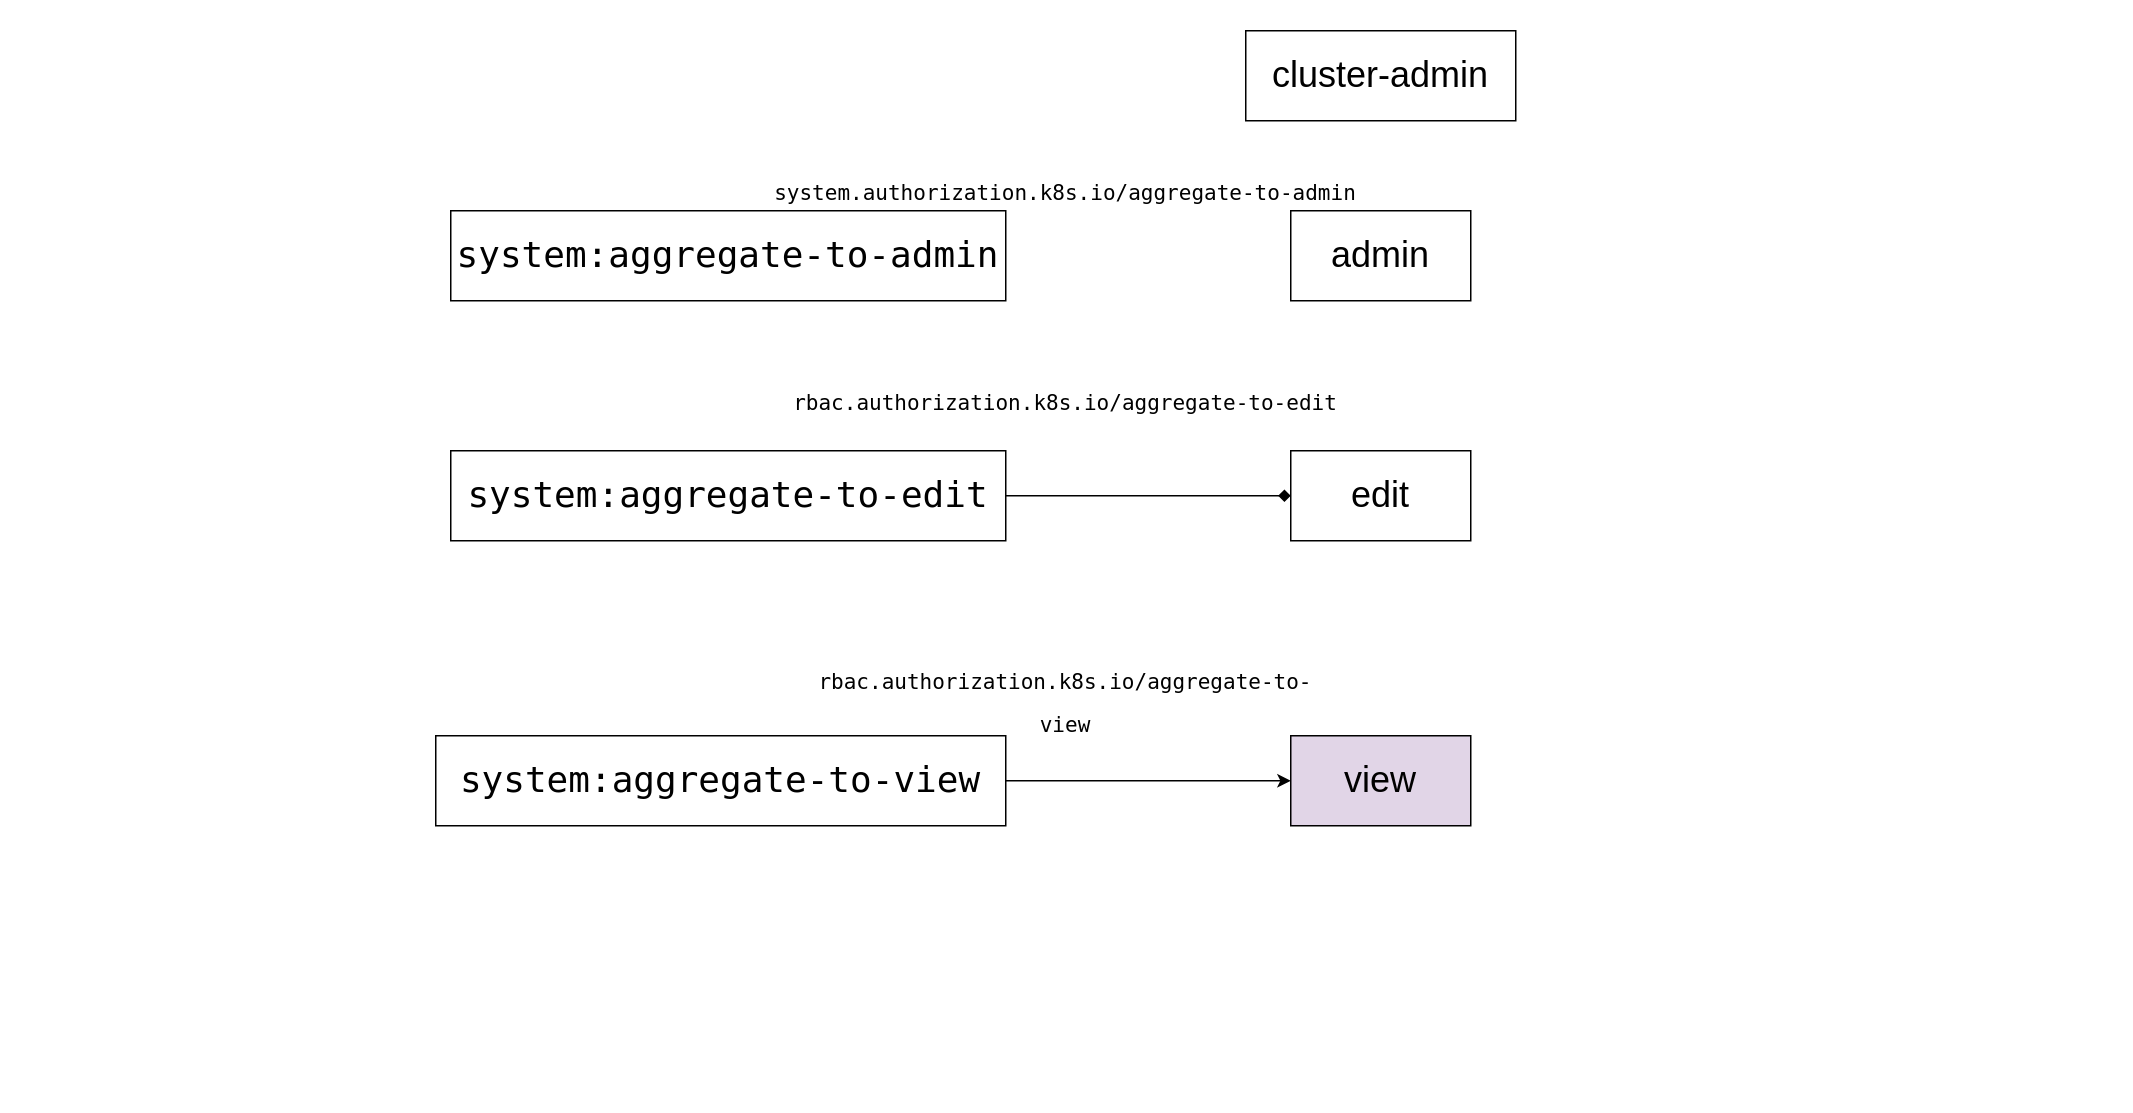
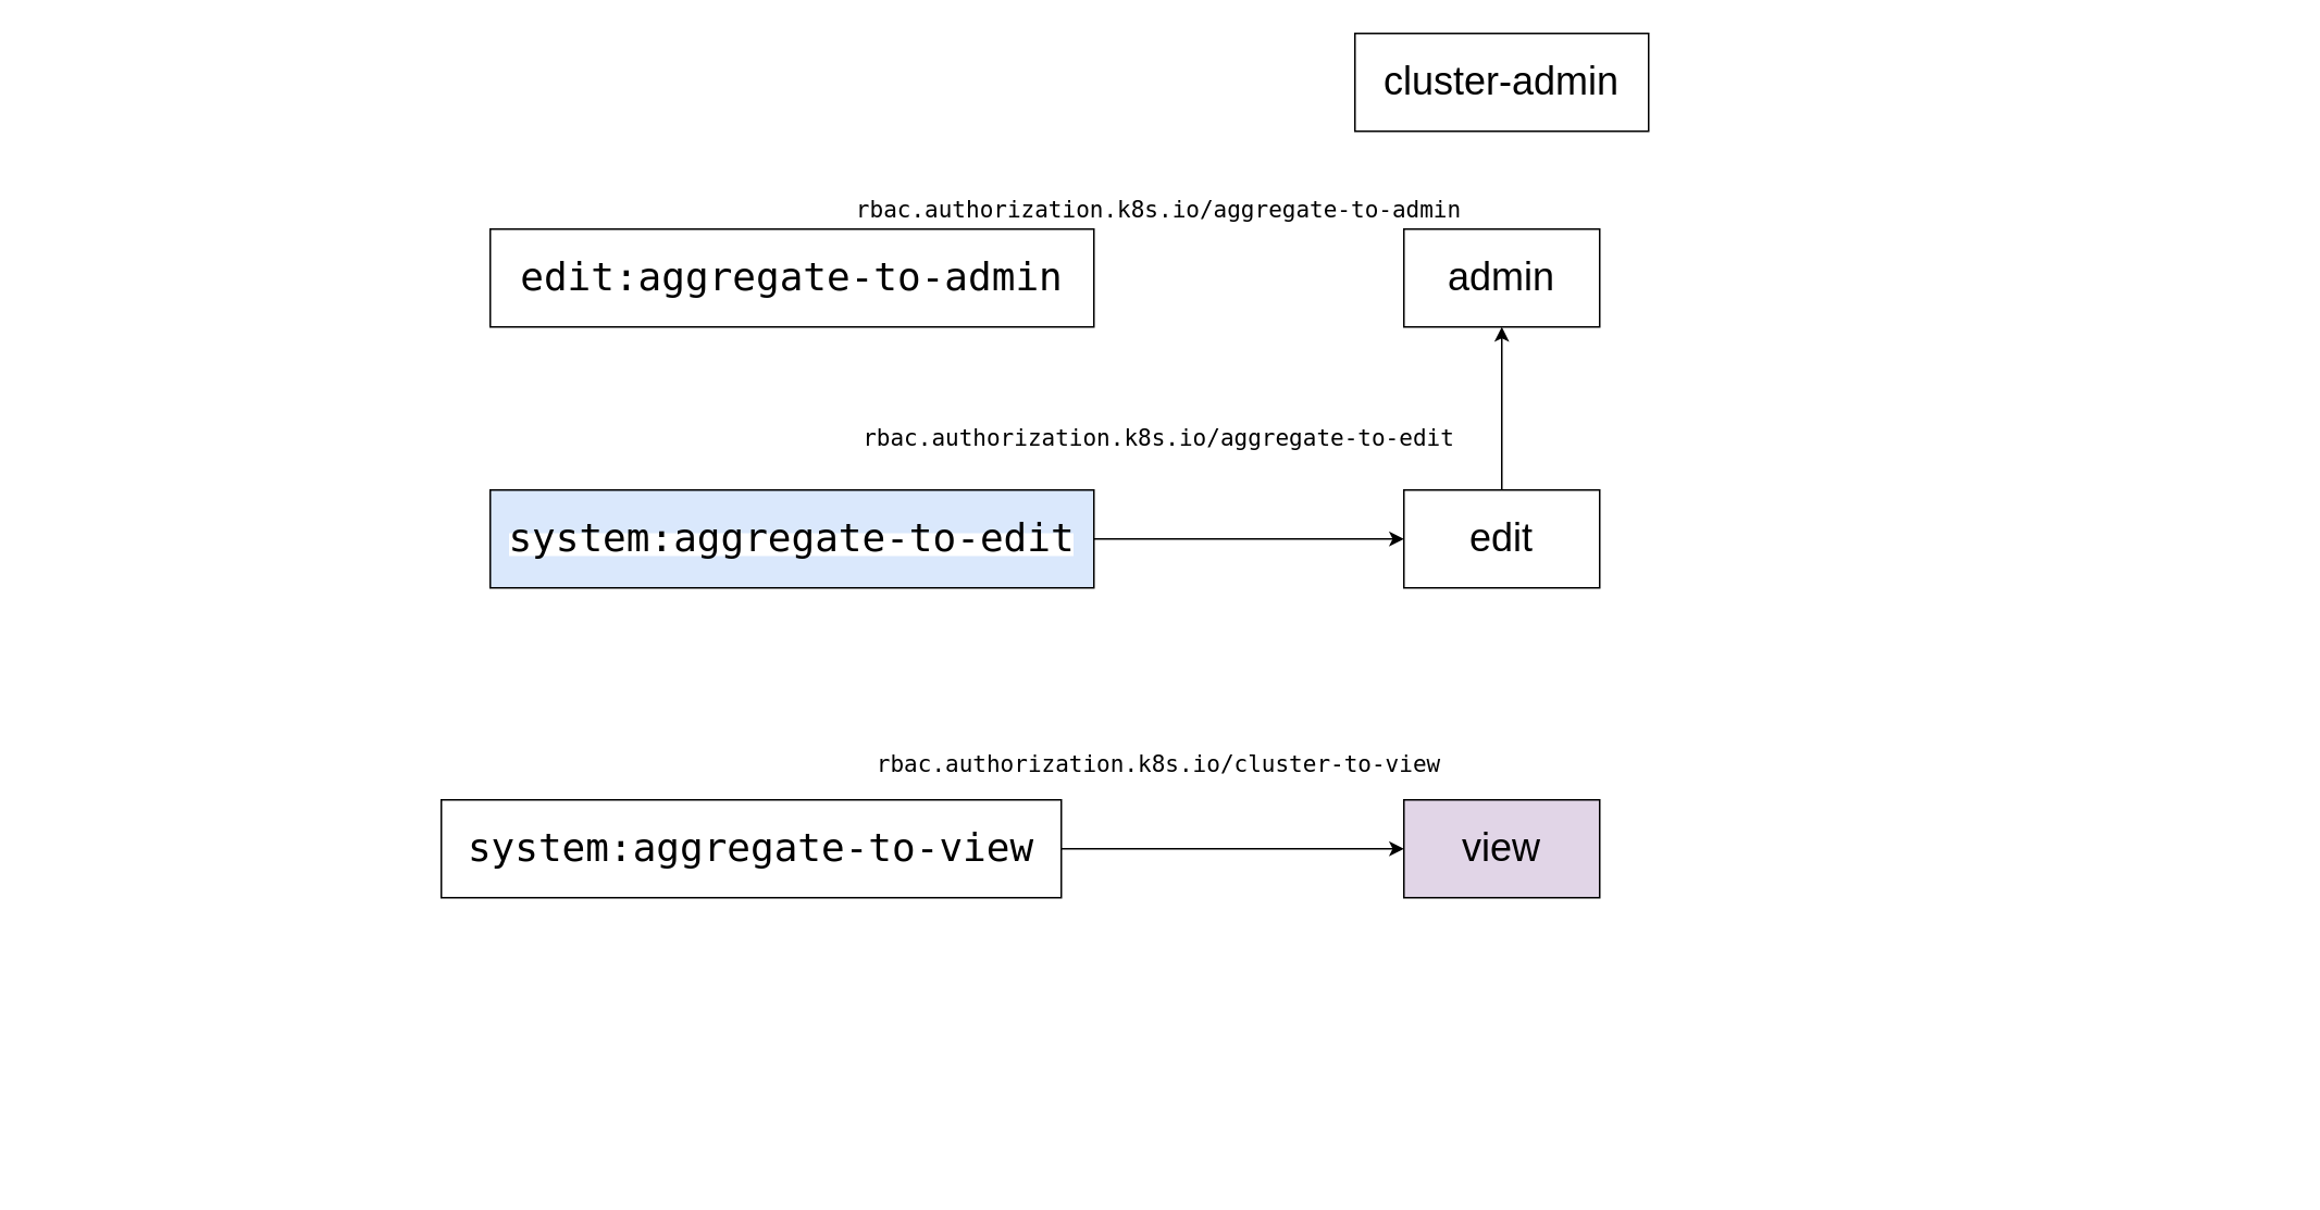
- <mxCell id="11" value="&lt;span style=&quot;font-family: monospace&quot;&gt;&lt;span style=&quot;background-color: rgb(255 , 255 , 255)&quot;&gt;&lt;font style=&quot;font-size: 14px&quot;&gt;system.authorization.k8s.io/aggregate-to-admin&lt;/font&gt;&lt;/span&gt;&lt;br&gt;&lt;/span&gt;" style="text;html=1;strokeColor=none;fillColor=none;align=center;verticalAlign=middle;whiteSpace=wrap;rounded=0;fontSize=24;" parent="1" vertex="1"><mxGeometry x="20" y="110" width="1380" height="30" as="geometry" /></mxCell>
+ <mxCell id="11" value="&lt;span style=&quot;font-family: monospace&quot;&gt;&lt;span style=&quot;background-color: rgb(255 , 255 , 255)&quot;&gt;&lt;font style=&quot;font-size: 14px&quot;&gt;rbac.authorization.k8s.io/aggregate-to-admin&lt;/font&gt;&lt;/span&gt;&lt;br&gt;&lt;/span&gt;" style="text;html=1;strokeColor=none;fillColor=none;align=center;verticalAlign=middle;whiteSpace=wrap;rounded=0;fontSize=24;" parent="1" vertex="1"><mxGeometry x="20" y="110" width="1380" height="30" as="geometry" /></mxCell>
- <mxCell id="4" value="&lt;span style=&quot;font-family: monospace&quot;&gt;&lt;span style=&quot;background-color: rgb(255 , 255 , 255)&quot;&gt;&lt;font style=&quot;font-size: 24px&quot;&gt;system:aggregate-to-admin&lt;/font&gt;&lt;/span&gt;&lt;br&gt;&lt;/span&gt;" style="rounded=0;whiteSpace=wrap;html=1;" parent="1" vertex="1"><mxGeometry x="300" y="140" width="370" height="60" as="geometry" /></mxCell>
+ <mxCell id="4" value="&lt;span style=&quot;font-family: monospace&quot;&gt;&lt;span style=&quot;background-color: rgb(255 , 255 , 255)&quot;&gt;&lt;font style=&quot;font-size: 24px&quot;&gt;edit:aggregate-to-admin&lt;/font&gt;&lt;/span&gt;&lt;br&gt;&lt;/span&gt;" style="rounded=0;whiteSpace=wrap;html=1;" parent="1" vertex="1"><mxGeometry x="300" y="140" width="370" height="60" as="geometry" /></mxCell>
+ <mxCell id="15" value="" style="endArrow=classic;html=1;rounded=0;entryX=0.5;entryY=1;entryDx=0;entryDy=0;" edge="1" parent="1" source="3" target="2"><mxGeometry width="50" height="50" relative="1" as="geometry"><mxPoint x="840" y="320" as="sourcePoint" /><mxPoint x="890" y="270" as="targetPoint" /></mxGeometry></mxCell>
- <mxCell id="5" value="&lt;span style=&quot;font-family: monospace&quot;&gt;&lt;span style=&quot;background-color: rgb(255 , 255 , 255)&quot;&gt;&lt;font style=&quot;font-size: 24px&quot;&gt;system:aggregate-to-edit&lt;/font&gt;&lt;/span&gt;&lt;br&gt;&lt;/span&gt;" style="rounded=0;whiteSpace=wrap;html=1;" parent="1" vertex="1"><mxGeometry x="300" y="300" width="370" height="60" as="geometry" /></mxCell>
+ <mxCell id="5" value="&lt;span style=&quot;font-family: monospace&quot;&gt;&lt;span style=&quot;background-color: rgb(255 , 255 , 255)&quot;&gt;&lt;font style=&quot;font-size: 24px&quot;&gt;system:aggregate-to-edit&lt;/font&gt;&lt;/span&gt;&lt;br&gt;&lt;/span&gt;" style="rounded=0;whiteSpace=wrap;html=1;fillColor=#dae8fc;" parent="1" vertex="1"><mxGeometry x="300" y="300" width="370" height="60" as="geometry" /></mxCell>
- <mxCell id="13" value="" style="endArrow=diamond;html=1;rounded=0;exitX=1;exitY=0.5;exitDx=0;exitDy=0;entryX=0;entryY=0.5;entryDx=0;entryDy=0;" parent="1" source="5" target="3" edge="1"><mxGeometry width="50" height="50" relative="1" as="geometry"><mxPoint x="790" y="300" as="sourcePoint" /><mxPoint x="840" y="250" as="targetPoint" /></mxGeometry></mxCell>
+ <mxCell id="13" value="" style="endArrow=classic;html=1;rounded=0;exitX=1;exitY=0.5;exitDx=0;exitDy=0;entryX=0;entryY=0.5;entryDx=0;entryDy=0;" parent="1" source="5" target="3" edge="1"><mxGeometry width="50" height="50" relative="1" as="geometry"><mxPoint x="790" y="300" as="sourcePoint" /><mxPoint x="840" y="250" as="targetPoint" /></mxGeometry></mxCell>
- <mxCell id="10" value="&lt;span style=&quot;font-family: monospace&quot;&gt;&lt;span style=&quot;background-color: rgb(255 , 255 , 255)&quot;&gt;&lt;font style=&quot;font-size: 14px&quot;&gt;rbac.authorization.k8s.io/aggregate-to-view&lt;/font&gt;&lt;/span&gt;&lt;br&gt;&lt;/span&gt;" style="text;html=1;strokeColor=none;fillColor=none;align=center;verticalAlign=middle;whiteSpace=wrap;rounded=0;fontSize=24;" parent="1" vertex="1"><mxGeometry x="535" y="450" width="350" height="30" as="geometry" /></mxCell>
+ <mxCell id="10" value="&lt;span style=&quot;font-family: monospace&quot;&gt;&lt;span style=&quot;background-color: rgb(255 , 255 , 255)&quot;&gt;&lt;font style=&quot;font-size: 14px&quot;&gt;rbac.authorization.k8s.io/cluster-to-view&lt;/font&gt;&lt;/span&gt;&lt;br&gt;&lt;/span&gt;" style="text;html=1;strokeColor=none;fillColor=none;align=center;verticalAlign=middle;whiteSpace=wrap;rounded=0;fontSize=24;" parent="1" vertex="1"><mxGeometry x="535" y="450" width="350" height="30" as="geometry" /></mxCell>
- <mxCell id="8" value="&lt;span style=&quot;font-family: monospace ; font-size: 24px ; text-align: left ; background-color: rgb(255 , 255 , 255)&quot;&gt;system:aggregate-to-view&lt;/span&gt;&lt;span style=&quot;font-family: monospace&quot;&gt;&lt;br&gt;&lt;/span&gt;" style="rounded=0;whiteSpace=wrap;html=1;" parent="1" vertex="1"><mxGeometry x="290" y="490" width="380" height="60" as="geometry" /></mxCell>
+ <mxCell id="8" value="&lt;span style=&quot;font-family: monospace ; font-size: 24px ; text-align: left ; background-color: rgb(255 , 255 , 255)&quot;&gt;system:aggregate-to-view&lt;/span&gt;&lt;span style=&quot;font-family: monospace&quot;&gt;&lt;br&gt;&lt;/span&gt;" style="rounded=0;whiteSpace=wrap;html=1;" parent="1" vertex="1"><mxGeometry x="270" y="490" width="380" height="60" as="geometry" /></mxCell>
